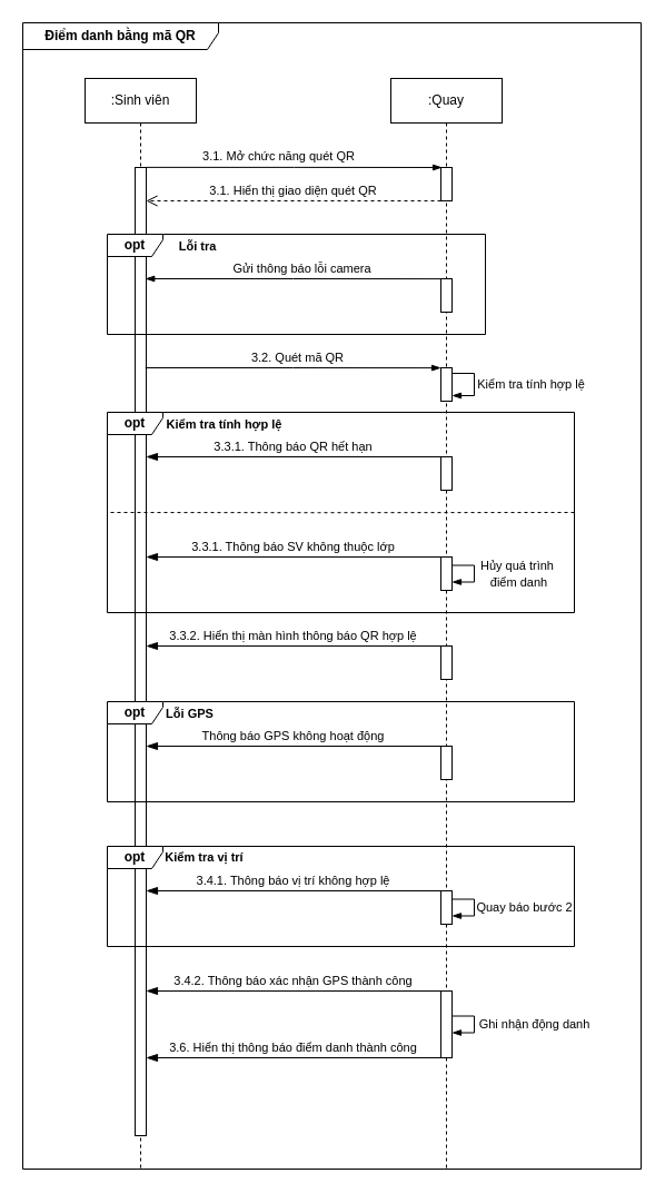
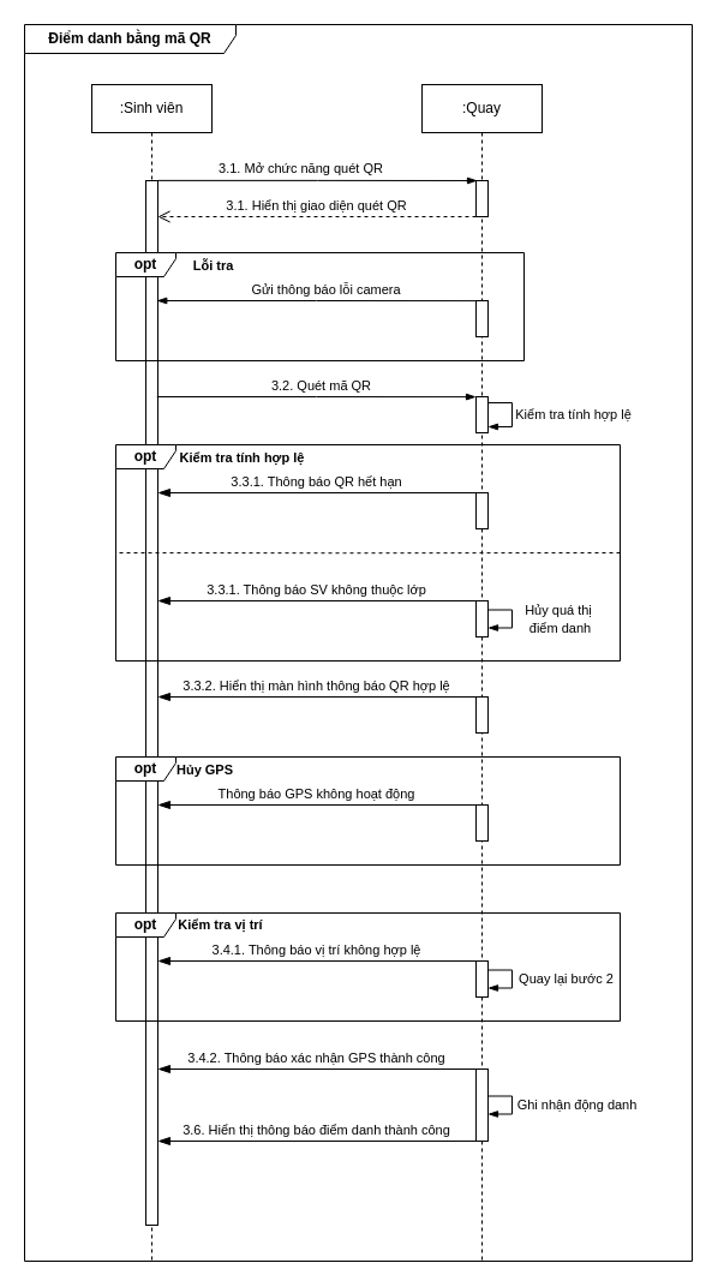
- <mxCell id="26" value="&lt;font style=&quot;font-size: 11px;&quot;&gt;Hủy quá trình&amp;nbsp;&lt;/font&gt;&lt;div&gt;&lt;font style=&quot;font-size: 11px;&quot;&gt;điểm danh&lt;/font&gt;&lt;/div&gt;" style="text;html=1;align=center;verticalAlign=middle;resizable=0;points=[];autosize=1;strokeColor=none;fillColor=none;" vertex="1" parent="1"><mxGeometry x="421" y="495" width="90" height="40" as="geometry" /></mxCell>
+ <mxCell id="26" value="&lt;font style=&quot;font-size: 11px;&quot;&gt;Hủy quá thị&amp;nbsp;&lt;/font&gt;&lt;div&gt;&lt;font style=&quot;font-size: 11px;&quot;&gt;điểm danh&lt;/font&gt;&lt;/div&gt;" style="text;html=1;align=center;verticalAlign=middle;resizable=0;points=[];autosize=1;strokeColor=none;fillColor=none;" vertex="1" parent="1"><mxGeometry x="421" y="495" width="90" height="40" as="geometry" /></mxCell>
- <mxCell id="43" value="&lt;font style=&quot;font-size: 11px;&quot;&gt;Lỗi GPS&lt;/font&gt;" style="text;html=1;align=center;verticalAlign=middle;resizable=0;points=[];autosize=1;strokeColor=none;fillColor=none;fontStyle=1" vertex="1" parent="1"><mxGeometry x="140" y="626" width="60" height="30" as="geometry" /></mxCell>
+ <mxCell id="43" value="&lt;font style=&quot;font-size: 11px;&quot;&gt;Hủy GPS&lt;/font&gt;" style="text;html=1;align=center;verticalAlign=middle;resizable=0;points=[];autosize=1;strokeColor=none;fillColor=none;fontStyle=1" vertex="1" parent="1"><mxGeometry x="140" y="626" width="60" height="30" as="geometry" /></mxCell>
- <mxCell id="36" value="&lt;span style=&quot;font-size: 11px;&quot;&gt;Quay báo bước 2&lt;/span&gt;" style="text;html=1;align=center;verticalAlign=middle;resizable=0;points=[];autosize=1;strokeColor=none;fillColor=none;" vertex="1" parent="1"><mxGeometry x="421" y="800" width="100" height="30" as="geometry" /></mxCell>
+ <mxCell id="36" value="&lt;span style=&quot;font-size: 11px;&quot;&gt;Quay lại bước 2&lt;/span&gt;" style="text;html=1;align=center;verticalAlign=middle;resizable=0;points=[];autosize=1;strokeColor=none;fillColor=none;" vertex="1" parent="1"><mxGeometry x="421" y="800" width="100" height="30" as="geometry" /></mxCell>
